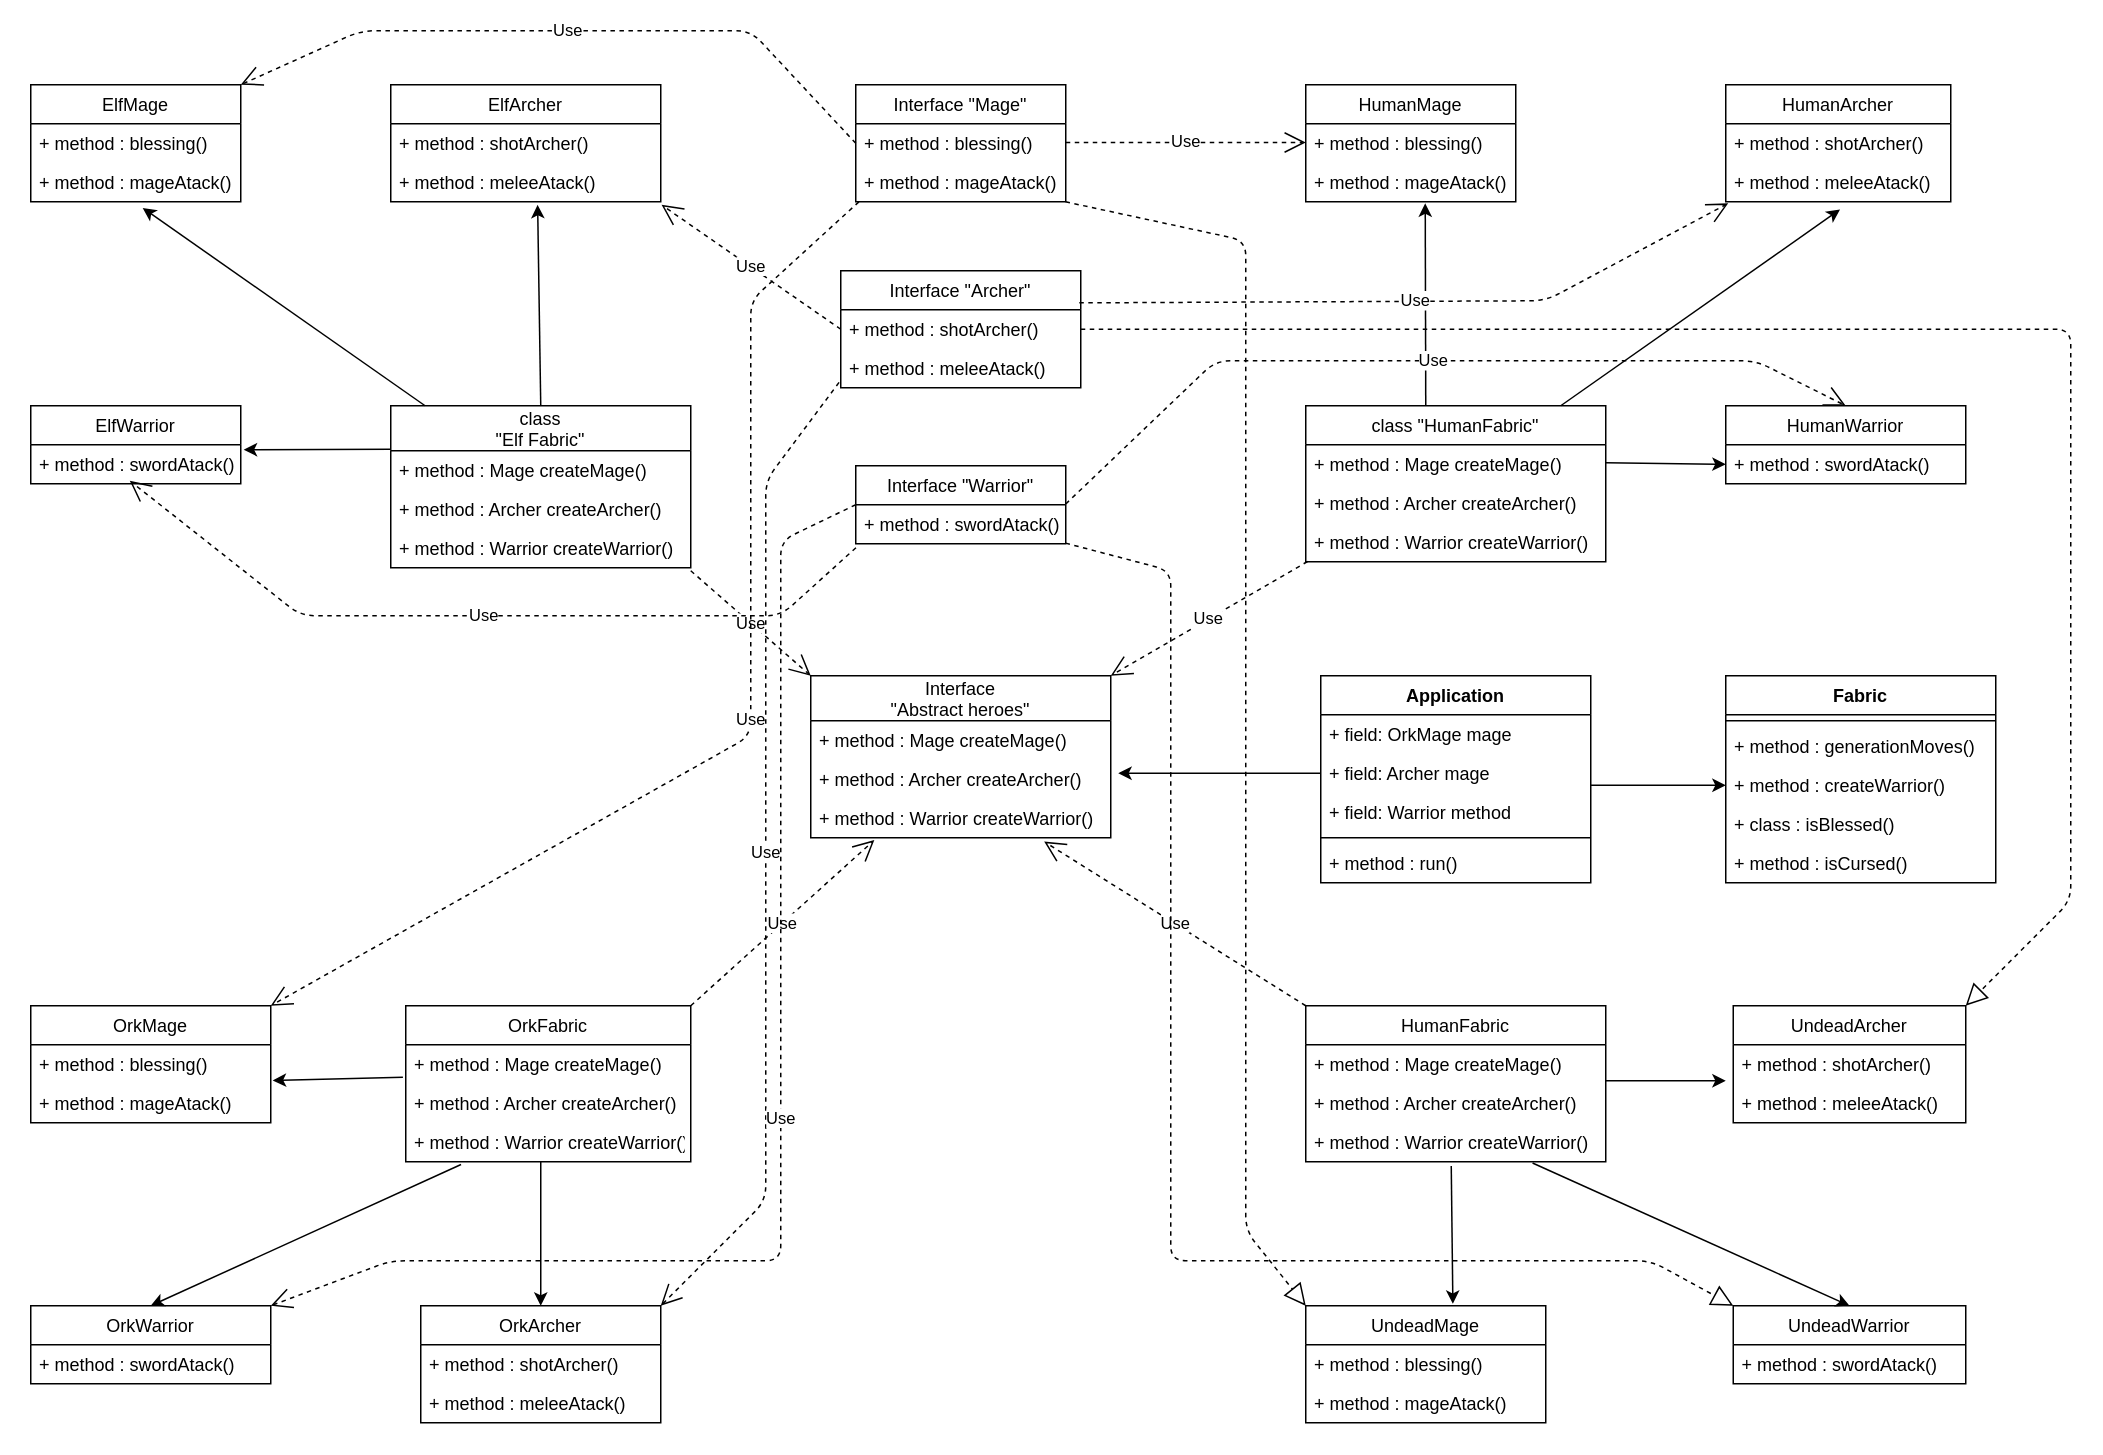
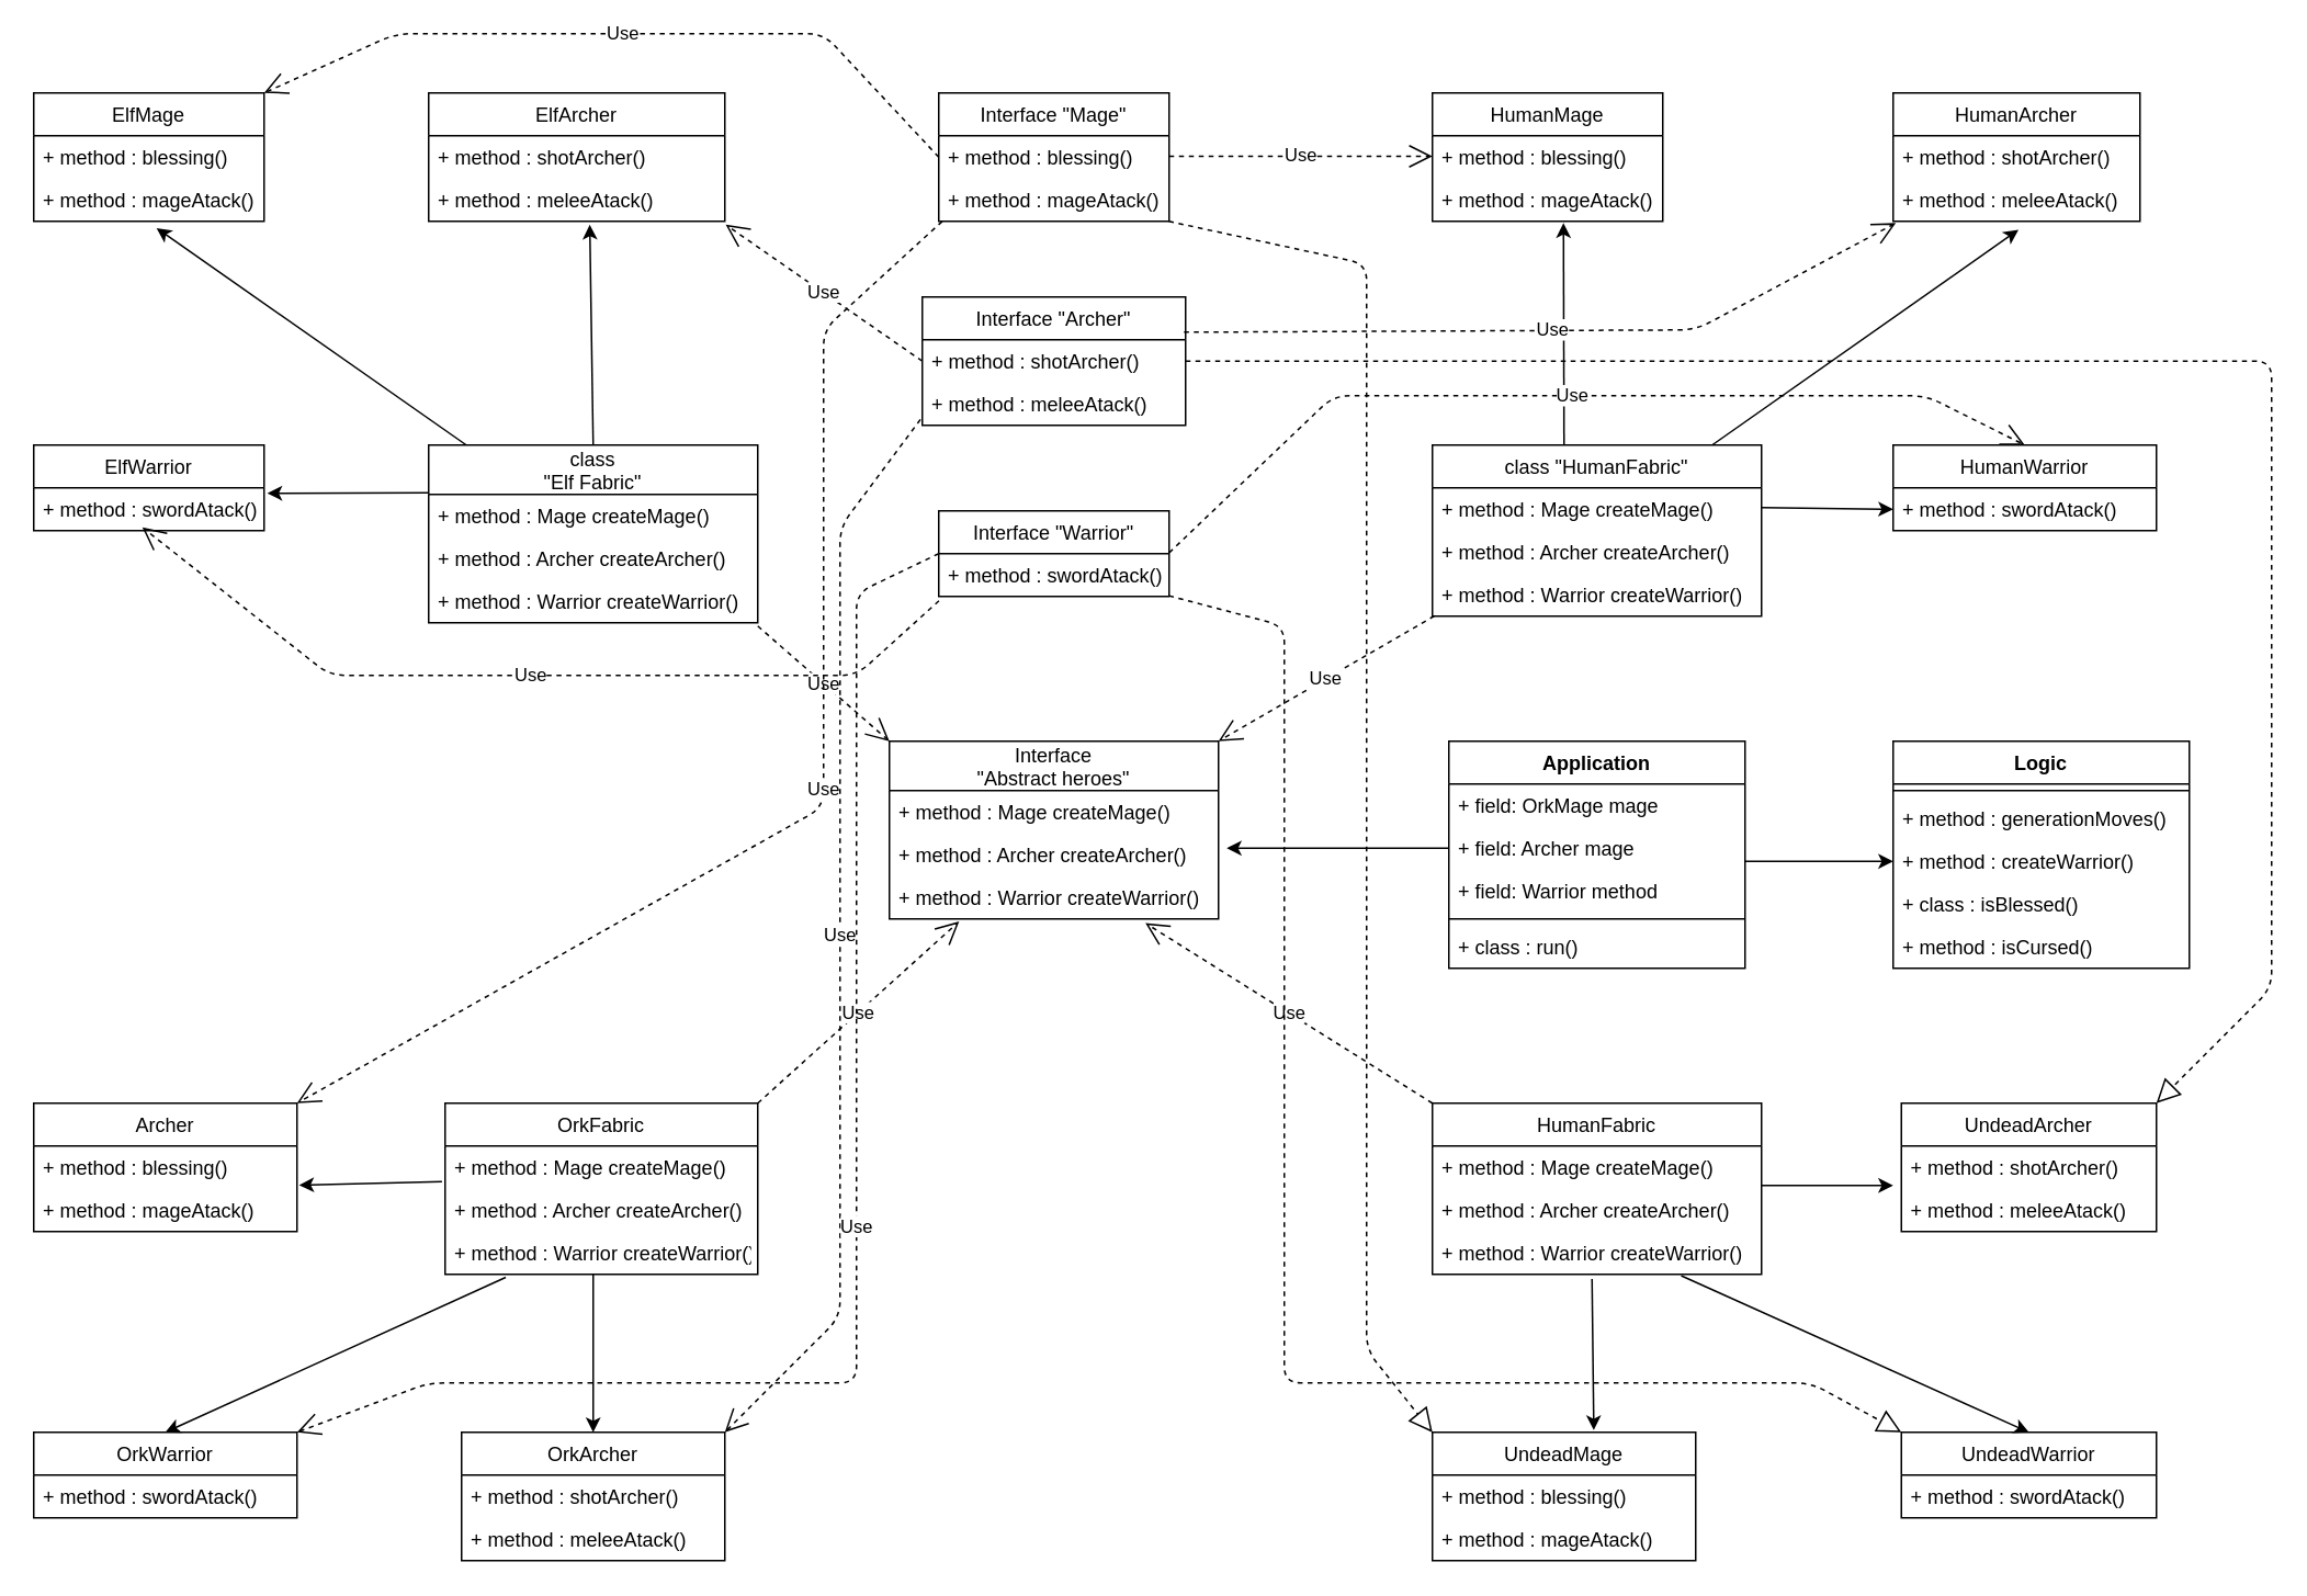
- <mxCell id="69" value="Fabric" style="swimlane;fontStyle=1;align=center;verticalAlign=top;childLayout=stackLayout;horizontal=1;startSize=26;horizontalStack=0;resizeParent=1;resizeParentMax=0;resizeLast=0;collapsible=1;marginBottom=0;" vertex="1" parent="1"><mxGeometry x="1150" y="450" width="180" height="138" as="geometry" /></mxCell>
+ <mxCell id="69" value="Logic" style="swimlane;fontStyle=1;align=center;verticalAlign=top;childLayout=stackLayout;horizontal=1;startSize=26;horizontalStack=0;resizeParent=1;resizeParentMax=0;resizeLast=0;collapsible=1;marginBottom=0;" vertex="1" parent="1"><mxGeometry x="1150" y="450" width="180" height="138" as="geometry" /></mxCell>
- <mxCell id="56" value="+ method : run()" style="text;strokeColor=none;fillColor=none;align=left;verticalAlign=top;spacingLeft=4;spacingRight=4;overflow=hidden;rotatable=0;points=[[0,0.5],[1,0.5]];portConstraint=eastwest;" vertex="1" parent="51"><mxGeometry y="112" width="180" height="26" as="geometry" /></mxCell>
+ <mxCell id="56" value="+ class : run()" style="text;strokeColor=none;fillColor=none;align=left;verticalAlign=top;spacingLeft=4;spacingRight=4;overflow=hidden;rotatable=0;points=[[0,0.5],[1,0.5]];portConstraint=eastwest;" vertex="1" parent="51"><mxGeometry y="112" width="180" height="26" as="geometry" /></mxCell>
- <mxCell id="35" value="OrkMage" style="swimlane;fontStyle=0;childLayout=stackLayout;horizontal=1;startSize=26;fillColor=none;horizontalStack=0;resizeParent=1;resizeParentMax=0;resizeLast=0;collapsible=1;marginBottom=0;" vertex="1" parent="1"><mxGeometry y="670" width="160" height="78" as="geometry" x="20" /></mxCell>
+ <mxCell id="35" value="Archer" style="swimlane;fontStyle=0;childLayout=stackLayout;horizontal=1;startSize=26;fillColor=none;horizontalStack=0;resizeParent=1;resizeParentMax=0;resizeLast=0;collapsible=1;marginBottom=0;" vertex="1" parent="1"><mxGeometry y="670" width="160" height="78" as="geometry" x="20" /></mxCell>
